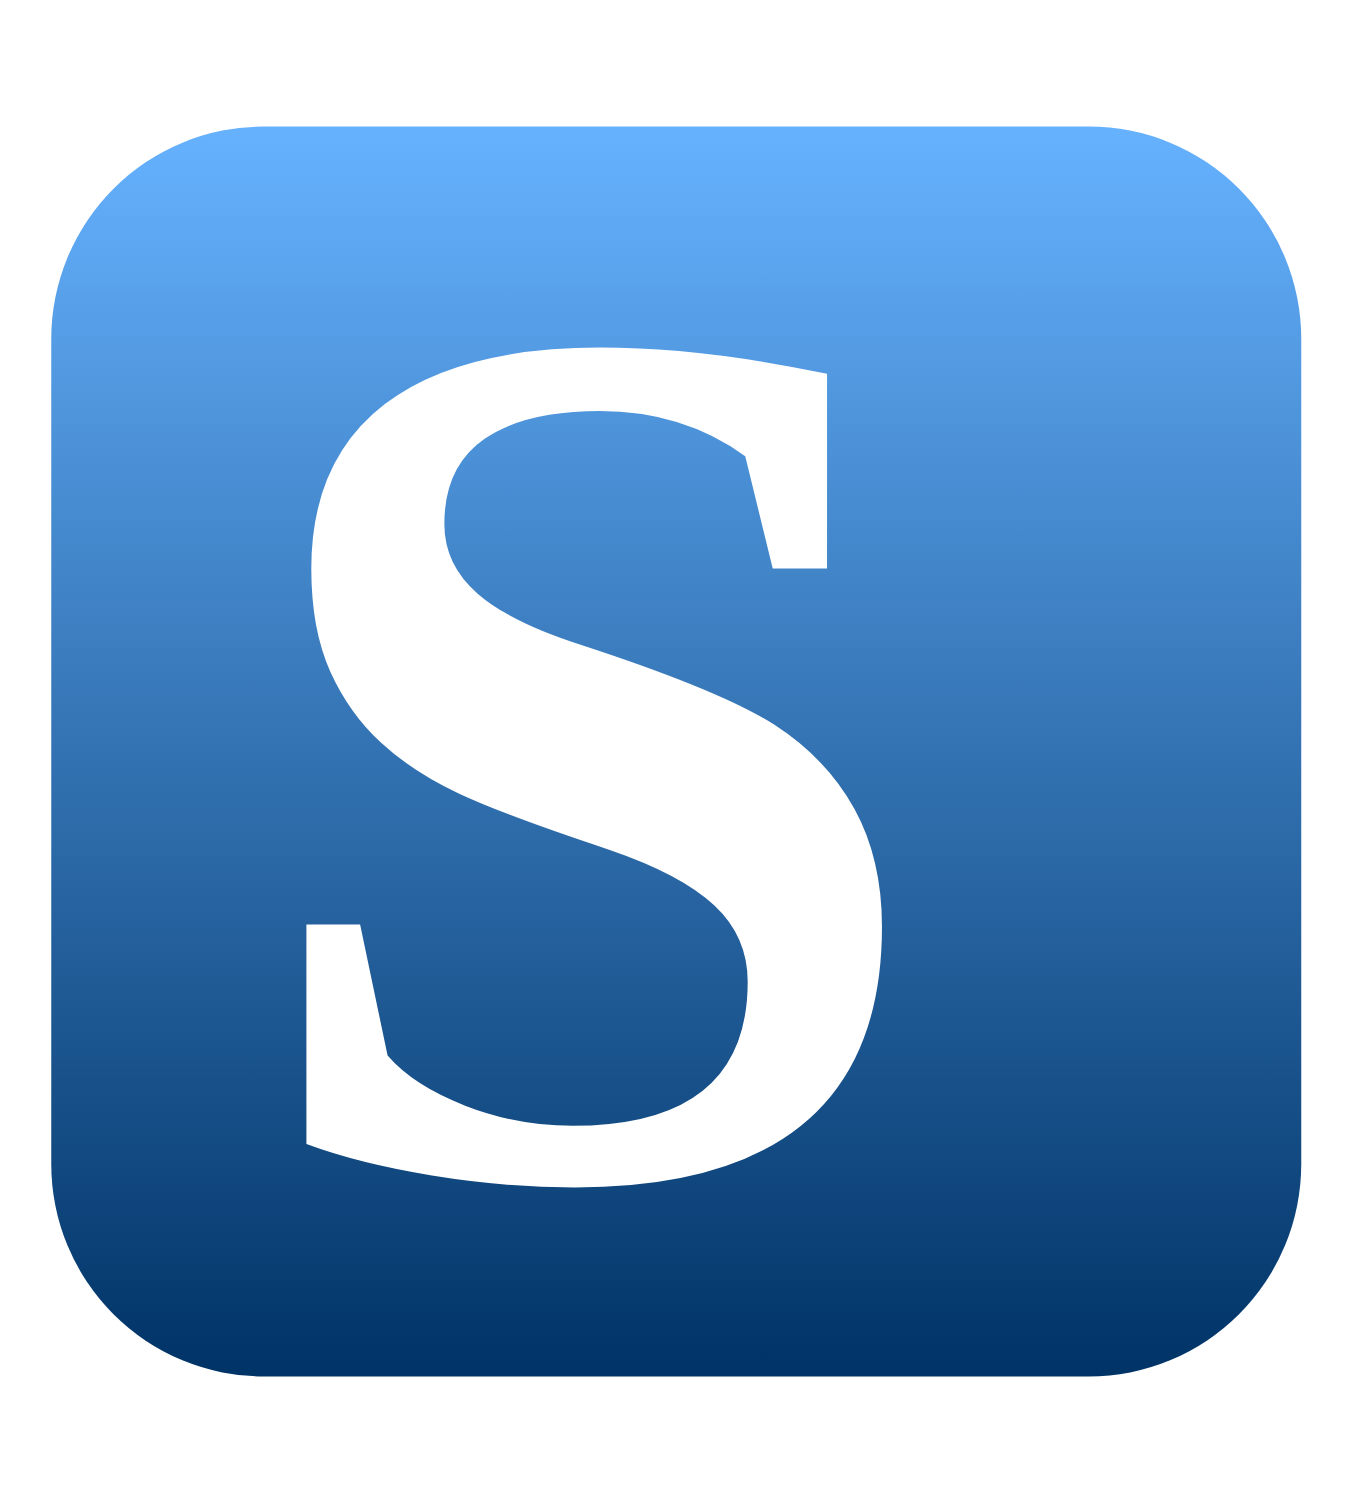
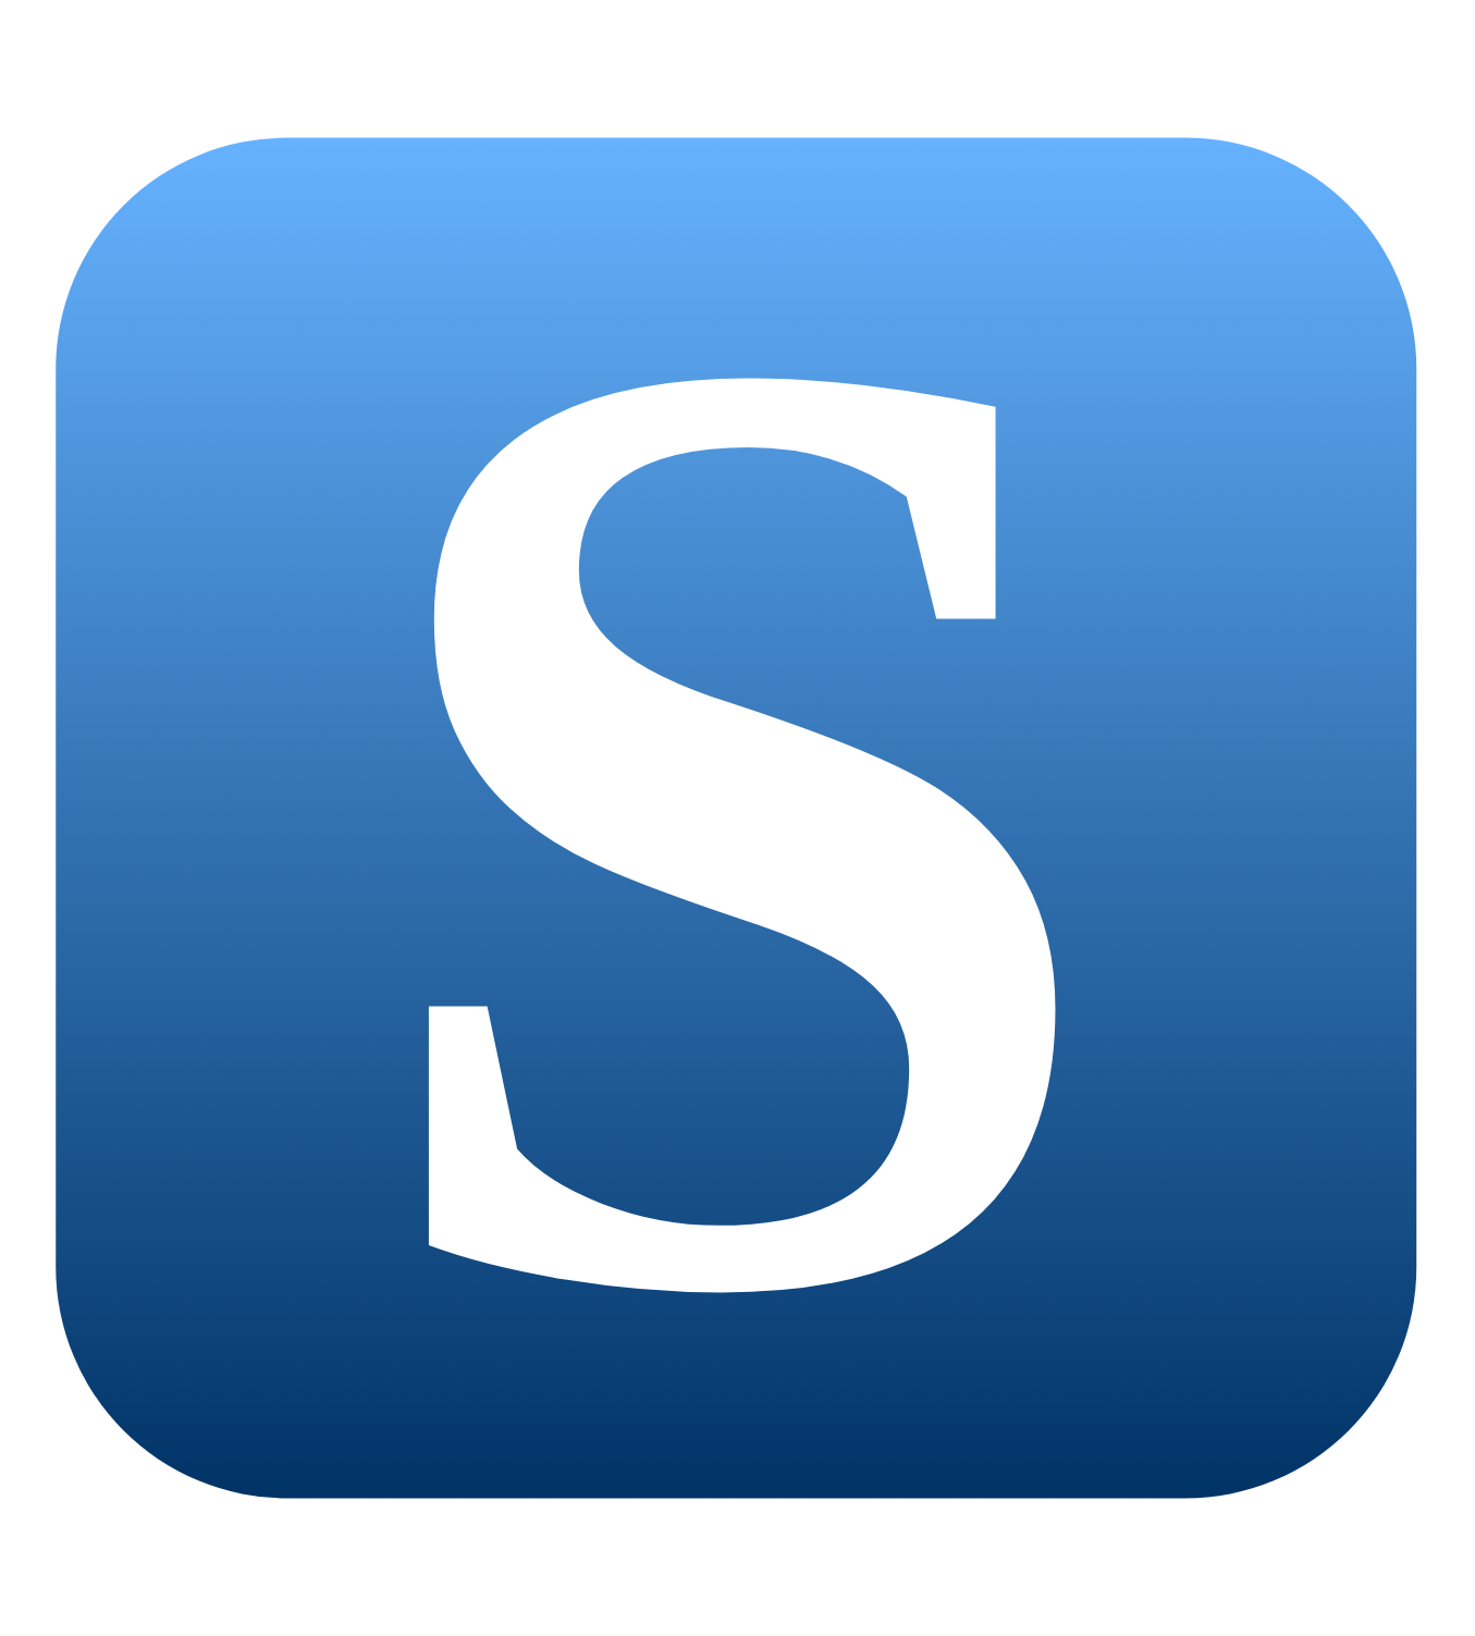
- <mxCell id="3" value="S" style="text;html=1;strokeColor=none;fillColor=none;align=center;verticalAlign=middle;whiteSpace=wrap;rounded=0;fontSize=500;fontStyle=1;fontColor=#FFFFFF;fontFamily=Georgia;" vertex="1" parent="1"><mxGeometry x="35" y="70" width="400" height="400" as="geometry" /></mxCell>
+ <mxCell id="3" value="S" style="text;html=1;strokeColor=none;fillColor=none;align=center;verticalAlign=middle;whiteSpace=wrap;rounded=0;fontSize=500;fontStyle=1;fontColor=#FFFFFF;fontFamily=Georgia;" vertex="1" parent="1"><mxGeometry x="70" y="70" width="400" height="400" as="geometry" /></mxCell>
